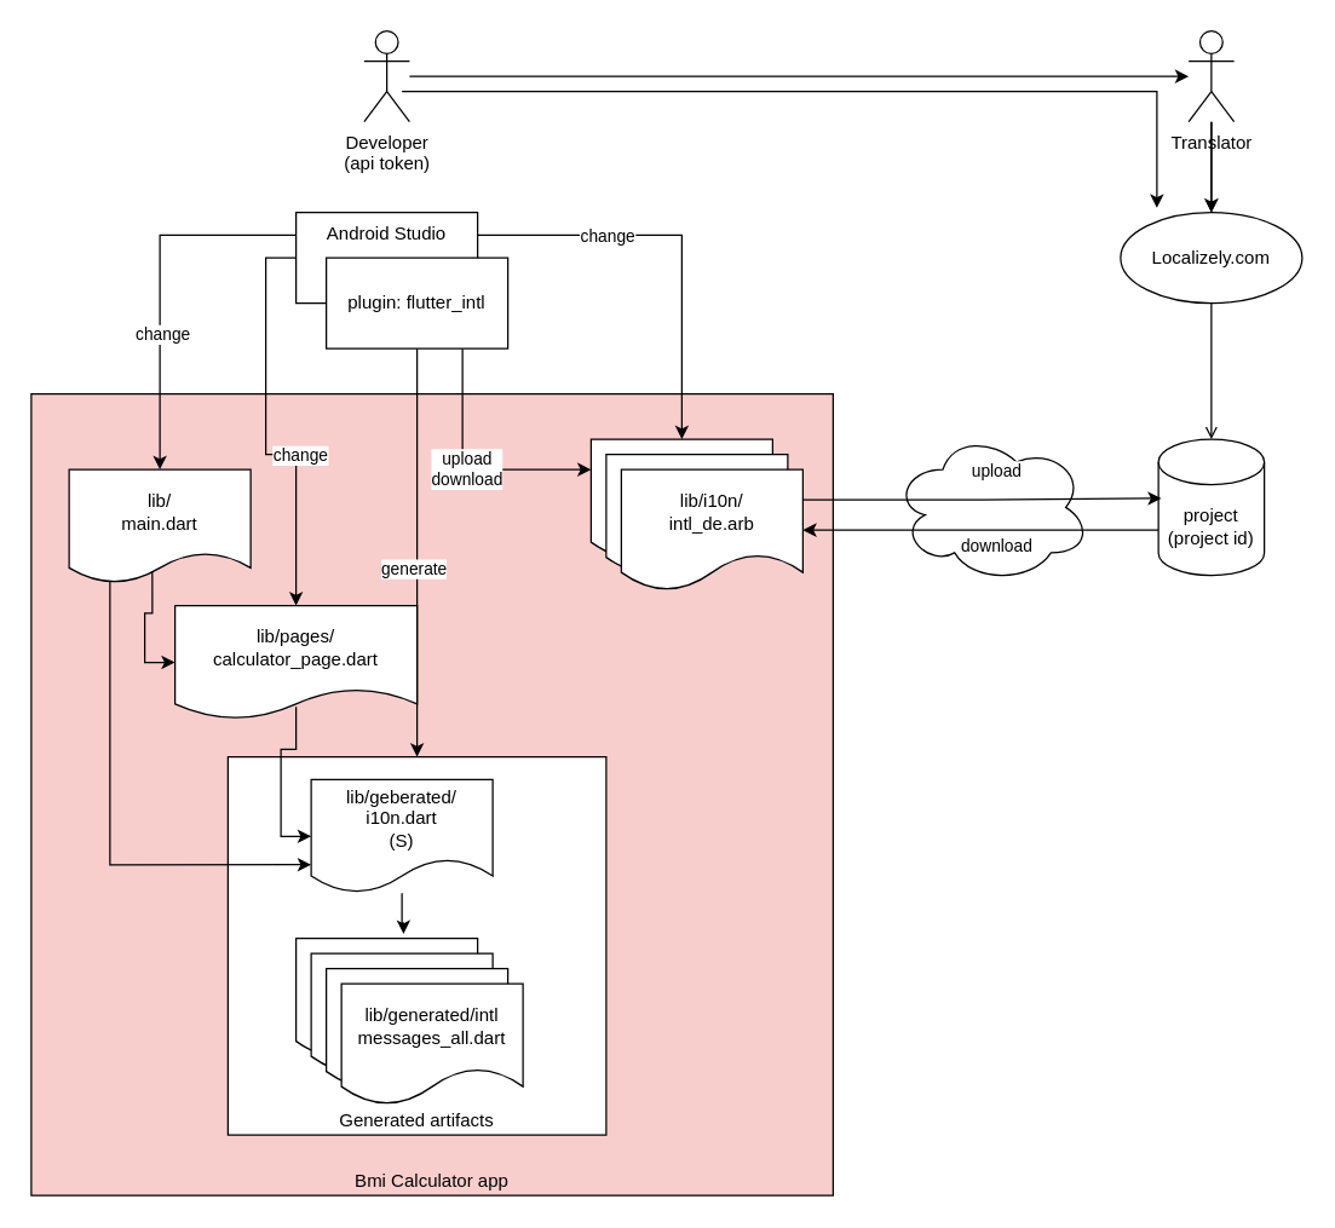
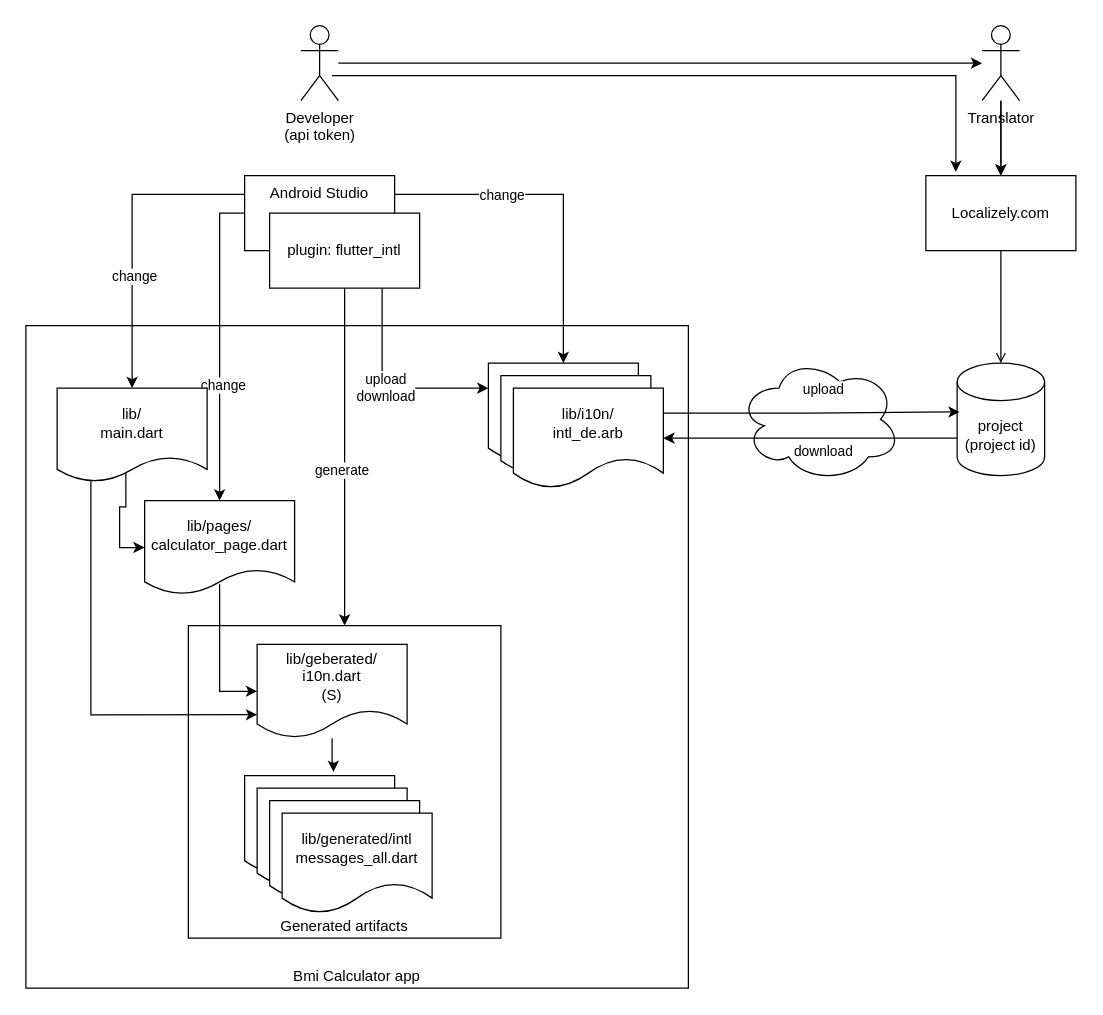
- <mxCell id="34" value="Localizely.com" style="ellipse;whiteSpace=wrap;html=1;" vertex="1" parent="1"><mxGeometry x="740" y="140" width="120" height="60" as="geometry" /></mxCell>
+ <mxCell id="34" value="Localizely.com" style="rounded=0;whiteSpace=wrap;html=1;" vertex="1" parent="1"><mxGeometry x="740" y="140" width="120" height="60" as="geometry" /></mxCell>
- <mxCell id="36" value="lib/pages/&lt;br&gt;calculator_page.dart" style="shape=document;whiteSpace=wrap;html=1;boundedLbl=1;size=0.267;" vertex="1" parent="1"><mxGeometry x="115" y="400" width="160" height="75" as="geometry" /></mxCell>
+ <mxCell id="36" value="lib/pages/&lt;br&gt;calculator_page.dart" style="shape=document;whiteSpace=wrap;html=1;boundedLbl=1;size=0.267;" vertex="1" parent="1"><mxGeometry x="115" y="400" width="120" height="75" as="geometry" /></mxCell>
- <mxCell id="2" value="Bmi Calculator app" style="whiteSpace=wrap;html=1;aspect=fixed;verticalAlign=bottom;fillColor=#f8cecc;" vertex="1" parent="1"><mxGeometry x="20" y="260" width="530" height="530" as="geometry" /></mxCell>
+ <mxCell id="2" value="Bmi Calculator app" style="whiteSpace=wrap;html=1;aspect=fixed;verticalAlign=bottom;" vertex="1" parent="1"><mxGeometry x="20" y="260" width="530" height="530" as="geometry" /></mxCell>
